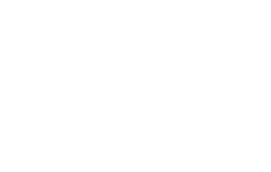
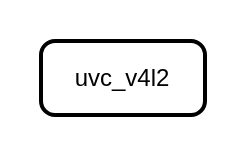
+ <mxCell id="2" value="uvc_v4l2" style="rounded=1;absoluteArcSize=1;arcSize=14;whiteSpace=wrap;strokeWidth=2;" vertex="1" parent="1"><mxGeometry x="20" y="20" width="82" height="37" as="geometry" /></mxCell>
